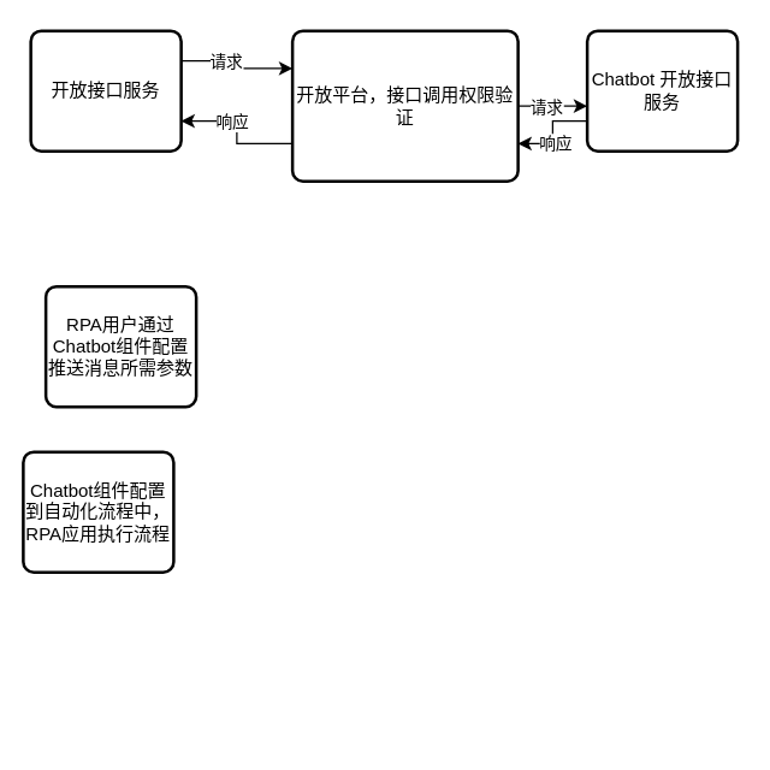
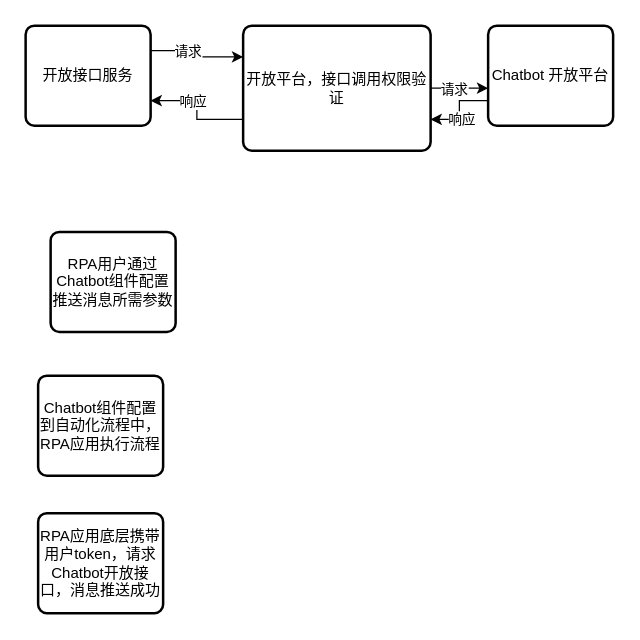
- <mxCell id="12" value="Chatbot 开放接口服务" style="rounded=1;whiteSpace=wrap;html=1;absoluteArcSize=1;arcSize=14;strokeWidth=2;" vertex="1" parent="1"><mxGeometry x="390" y="20" width="100" height="80" as="geometry" /></mxCell>
+ <mxCell id="12" value="Chatbot 开放平台" style="rounded=1;whiteSpace=wrap;html=1;absoluteArcSize=1;arcSize=14;strokeWidth=2;" vertex="1" parent="1"><mxGeometry x="390" y="20" width="100" height="80" as="geometry" /></mxCell>
- <mxCell id="13" value="RPA用户通过Chatbot组件配置推送消息所需参数" style="rounded=1;whiteSpace=wrap;html=1;absoluteArcSize=1;arcSize=14;strokeWidth=2;" vertex="1" parent="1"><mxGeometry x="30" y="190" width="100" height="80" as="geometry" /></mxCell>
+ <mxCell id="13" value="RPA用户通过Chatbot组件配置推送消息所需参数" style="rounded=1;whiteSpace=wrap;html=1;absoluteArcSize=1;arcSize=14;strokeWidth=2;" vertex="1" parent="1"><mxGeometry x="40" y="185" width="100" height="80" as="geometry" /></mxCell>
- <mxCell id="15" value="Chatbot组件配置到自动化流程中，RPA应用执行流程" style="rounded=1;whiteSpace=wrap;html=1;absoluteArcSize=1;arcSize=14;strokeWidth=2;" vertex="1" parent="1"><mxGeometry x="15" y="300" width="100" height="80" as="geometry" /></mxCell>
+ <mxCell id="15" value="Chatbot组件配置到自动化流程中，RPA应用执行流程" style="rounded=1;whiteSpace=wrap;html=1;absoluteArcSize=1;arcSize=14;strokeWidth=2;" vertex="1" parent="1"><mxGeometry x="30" y="300" width="100" height="80" as="geometry" /></mxCell>
+ <mxCell id="14" value="RPA应用底层携带用户token，请求Chatbot开放接口，消息推送成功" style="rounded=1;whiteSpace=wrap;html=1;absoluteArcSize=1;arcSize=14;strokeWidth=2;" vertex="1" parent="1"><mxGeometry x="30" y="410" width="100" height="80" as="geometry" /></mxCell>
